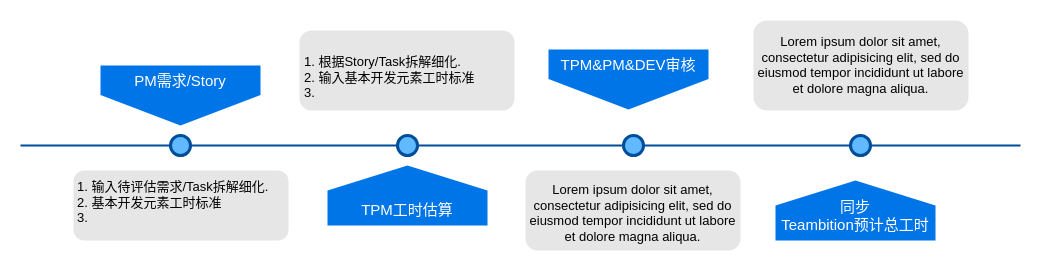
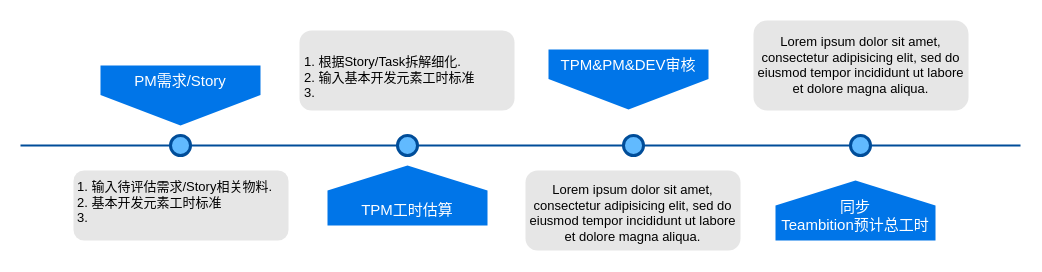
- <mxCell id="11" value="1. 输入待评估需求/Task拆解细化.&#10;2. 基本开发元素工时标准&#10;3. " style="text;spacing=4;spacingTop=-7;overflow=hidden;strokeColor=none;strokeWidth=3;fillColor=#E6E6E6;fontSize=13;fontColor=#000000;align=left;rounded=1;verticalAlign=middle;whiteSpace=wrap;" parent="1" vertex="1"><mxGeometry x="73" y="170" width="215" height="70" as="geometry" /></mxCell>
+ <mxCell id="11" value="1. 输入待评估需求/Story相关物料.&#10;2. 基本开发元素工时标准&#10;3. " style="text;spacing=4;spacingTop=-7;overflow=hidden;strokeColor=none;strokeWidth=3;fillColor=#E6E6E6;fontSize=13;fontColor=#000000;align=left;rounded=1;verticalAlign=middle;whiteSpace=wrap;" parent="1" vertex="1"><mxGeometry x="73" y="170" width="215" height="70" as="geometry" /></mxCell>
